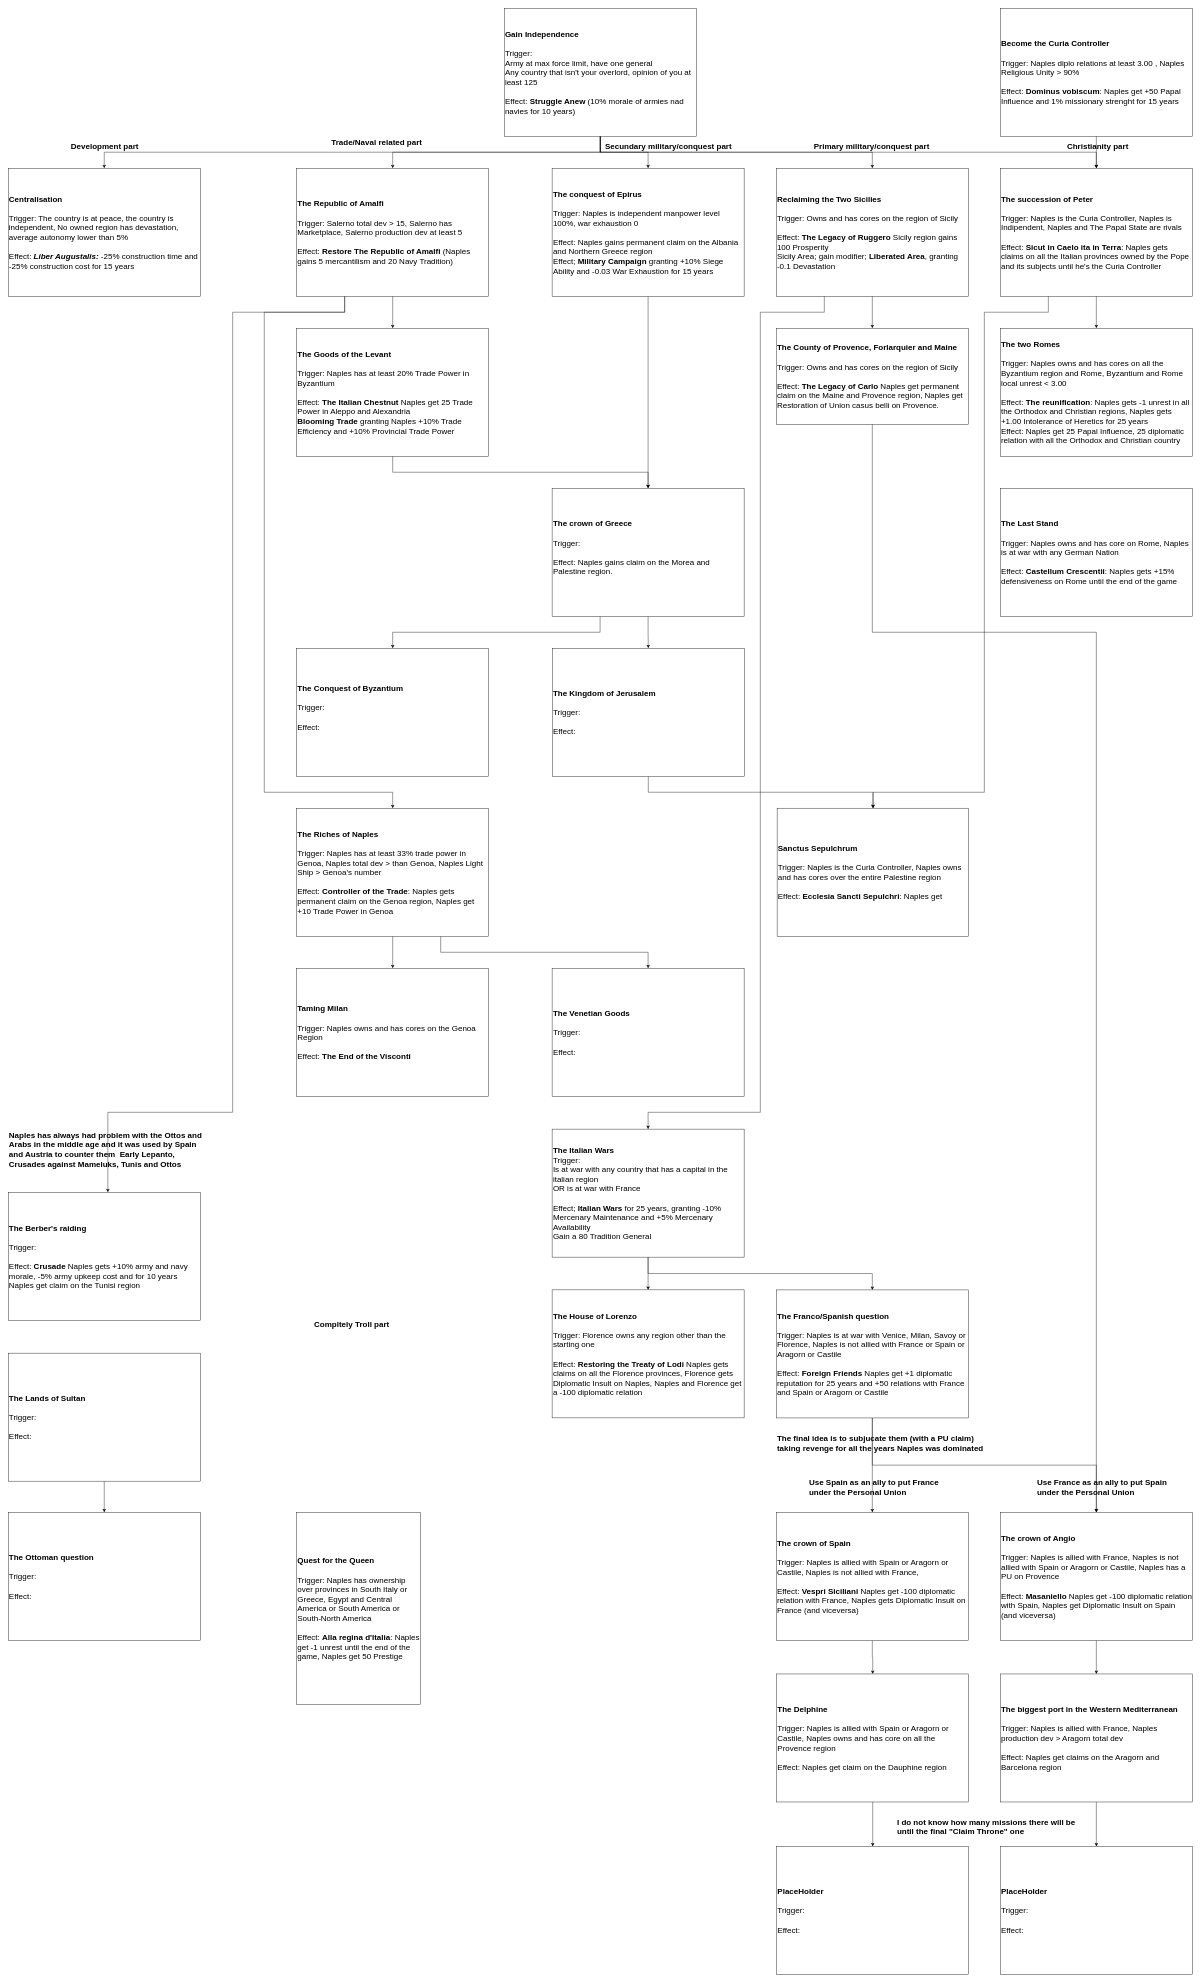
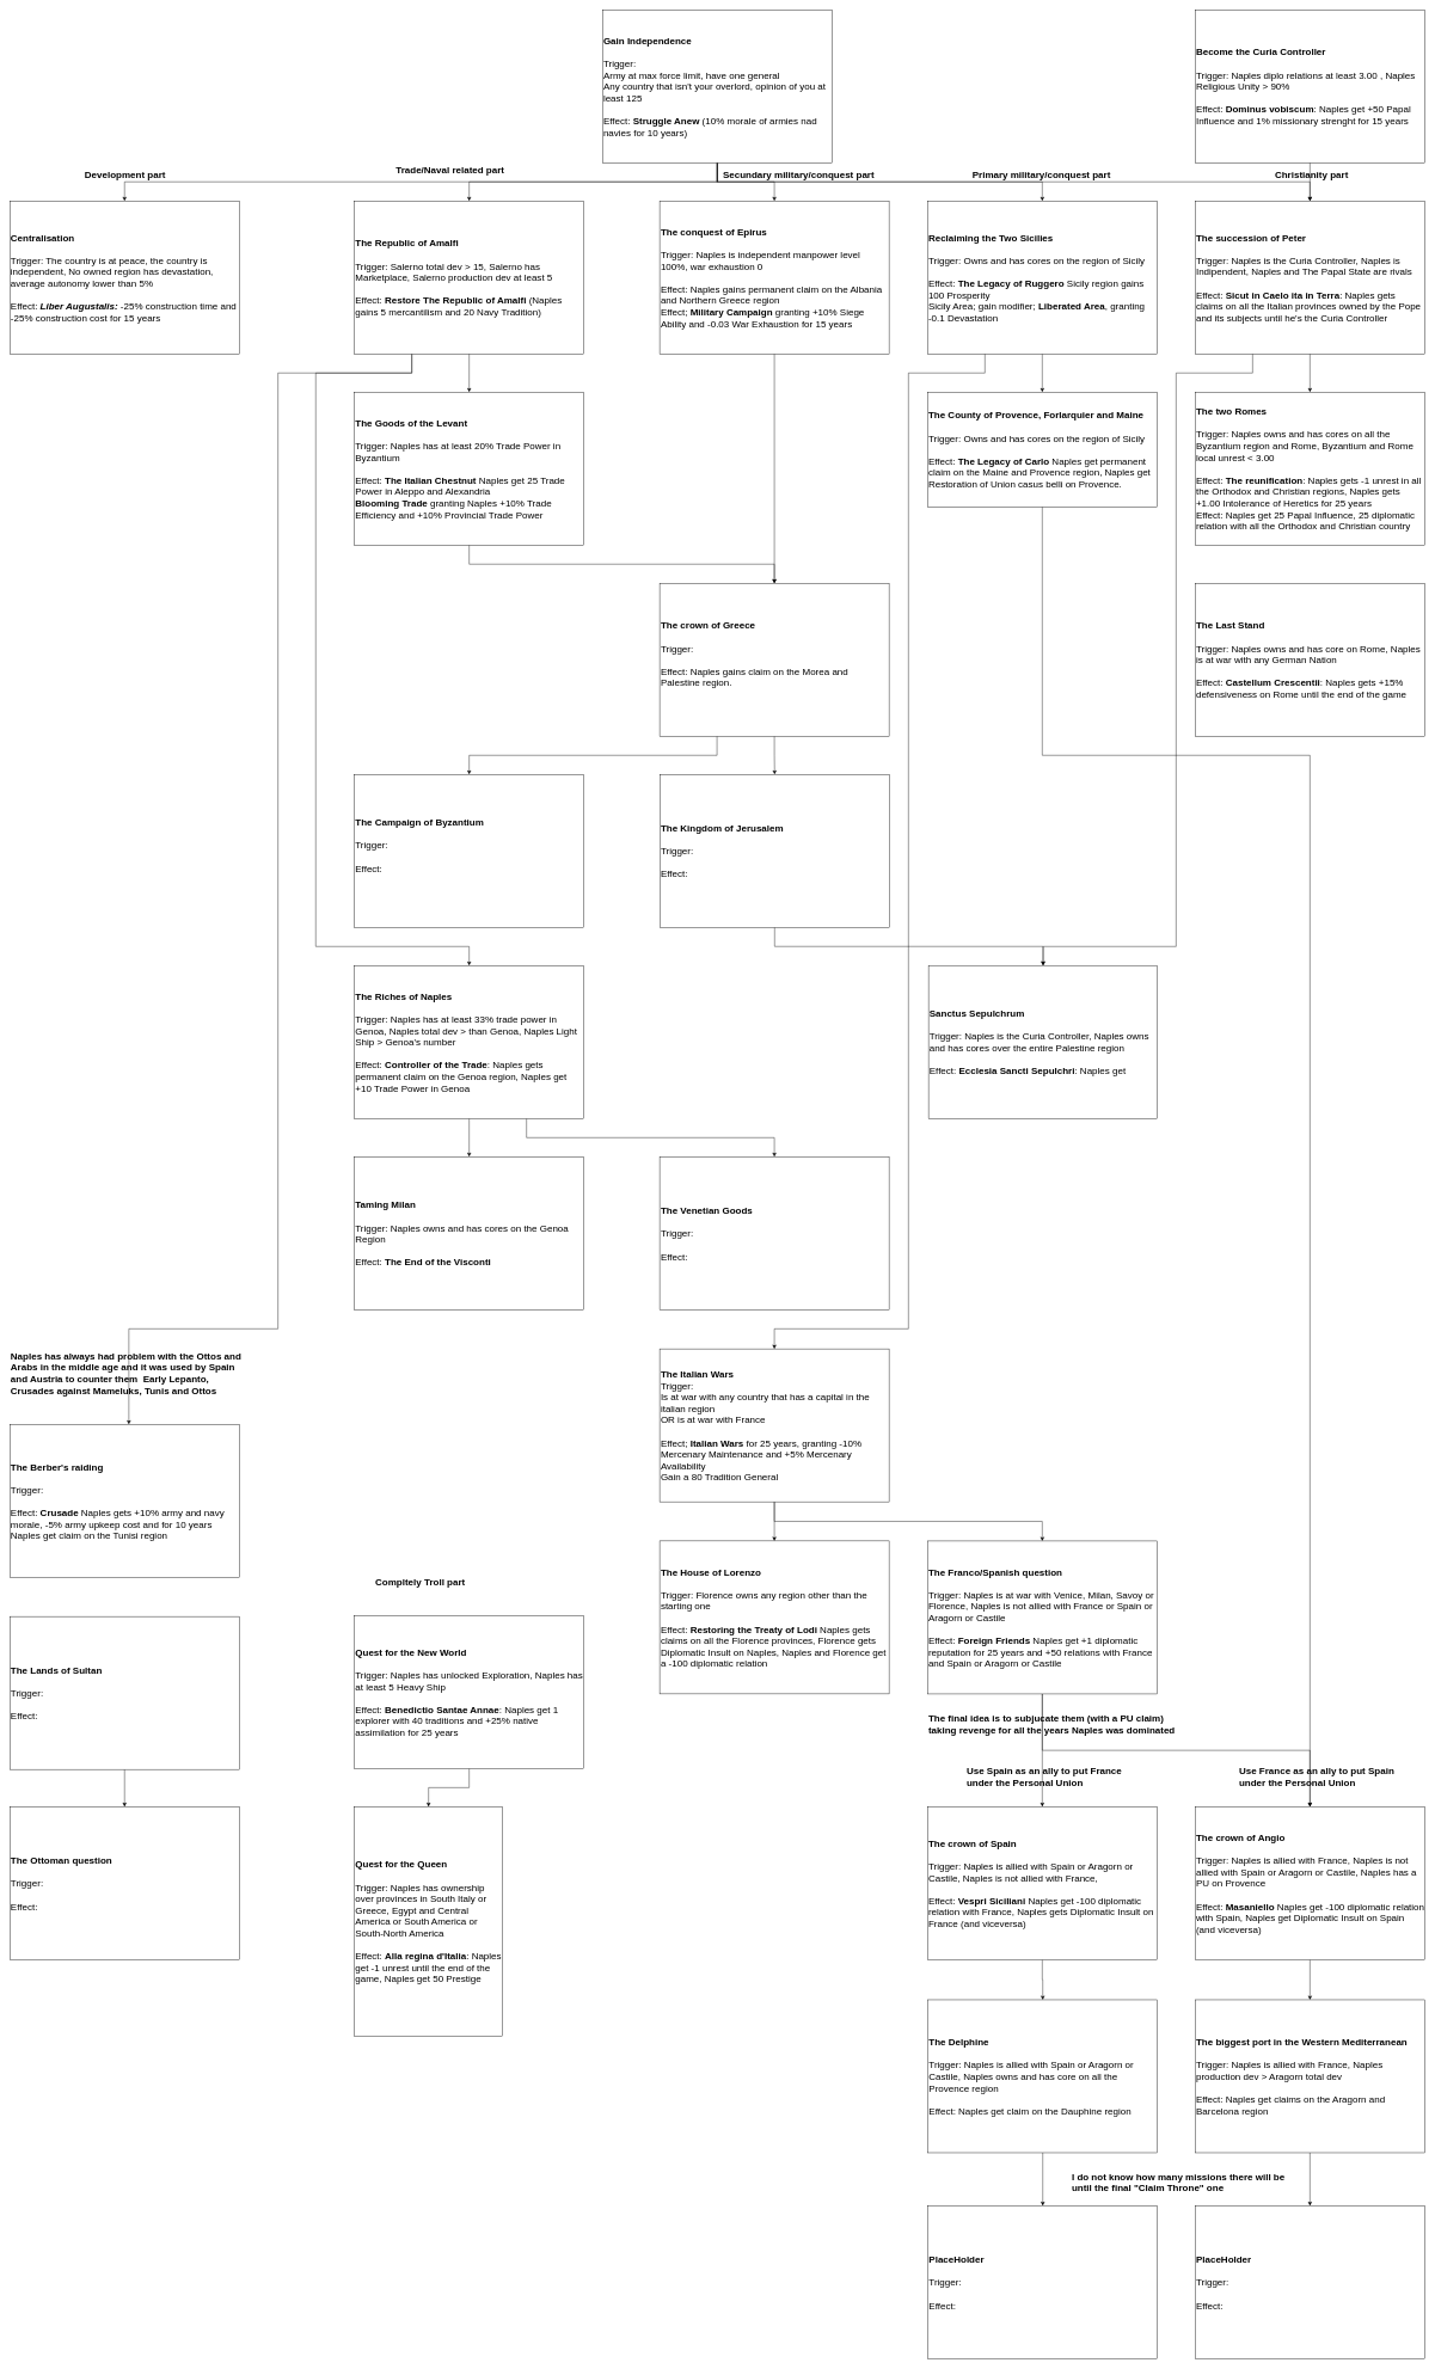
- <mxCell id="51" value="&lt;div style=&quot;font-size: 20px&quot;&gt;&lt;b style=&quot;font-size: 20px&quot;&gt;The Conquest of Byzantium&lt;/b&gt;&lt;br style=&quot;font-size: 20px&quot;&gt;&lt;/div&gt;&lt;div style=&quot;font-size: 20px&quot;&gt;&lt;font style=&quot;font-size: 20px&quot;&gt;&lt;br style=&quot;font-size: 20px&quot;&gt;&lt;/font&gt;&lt;/div&gt;&lt;div style=&quot;font-size: 20px&quot;&gt;&lt;font style=&quot;font-size: 20px&quot;&gt;Trigger: &lt;br style=&quot;font-size: 20px&quot;&gt;&lt;/font&gt;&lt;/div&gt;&lt;div style=&quot;font-size: 20px&quot;&gt;&lt;font style=&quot;font-size: 20px&quot;&gt;&lt;br style=&quot;font-size: 20px&quot;&gt;&lt;/font&gt;&lt;/div&gt;&lt;div style=&quot;font-size: 20px&quot;&gt;&lt;font style=&quot;font-size: 20px&quot;&gt;Effect:&lt;br style=&quot;font-size: 20px&quot;&gt;&lt;/font&gt;&lt;/div&gt;&lt;div style=&quot;font-size: 20px&quot;&gt;&lt;font style=&quot;font-size: 20px&quot;&gt;&lt;br&gt;&lt;/font&gt;&lt;/div&gt;" style="rounded=0;whiteSpace=wrap;html=1;align=left;fontSize=20;" parent="1" vertex="1"><mxGeometry x="741" y="1620" width="480" height="320" as="geometry" /></mxCell>
+ <mxCell id="51" value="&lt;div style=&quot;font-size: 20px&quot;&gt;&lt;b style=&quot;font-size: 20px&quot;&gt;The Campaign of Byzantium&lt;/b&gt;&lt;br style=&quot;font-size: 20px&quot;&gt;&lt;/div&gt;&lt;div style=&quot;font-size: 20px&quot;&gt;&lt;font style=&quot;font-size: 20px&quot;&gt;&lt;br style=&quot;font-size: 20px&quot;&gt;&lt;/font&gt;&lt;/div&gt;&lt;div style=&quot;font-size: 20px&quot;&gt;&lt;font style=&quot;font-size: 20px&quot;&gt;Trigger: &lt;br style=&quot;font-size: 20px&quot;&gt;&lt;/font&gt;&lt;/div&gt;&lt;div style=&quot;font-size: 20px&quot;&gt;&lt;font style=&quot;font-size: 20px&quot;&gt;&lt;br style=&quot;font-size: 20px&quot;&gt;&lt;/font&gt;&lt;/div&gt;&lt;div style=&quot;font-size: 20px&quot;&gt;&lt;font style=&quot;font-size: 20px&quot;&gt;Effect:&lt;br style=&quot;font-size: 20px&quot;&gt;&lt;/font&gt;&lt;/div&gt;&lt;div style=&quot;font-size: 20px&quot;&gt;&lt;font style=&quot;font-size: 20px&quot;&gt;&lt;br&gt;&lt;/font&gt;&lt;/div&gt;" style="rounded=0;whiteSpace=wrap;html=1;align=left;fontSize=20;" parent="1" vertex="1"><mxGeometry x="741" y="1620" width="480" height="320" as="geometry" /></mxCell>
+ <mxCell id="61" value="&lt;div style=&quot;font-size: 20px&quot;&gt;&lt;b&gt;Quest for the New World&lt;/b&gt;&lt;br style=&quot;font-size: 20px&quot;&gt;&lt;/div&gt;&lt;div style=&quot;font-size: 20px&quot;&gt;&lt;font style=&quot;font-size: 20px&quot;&gt;&lt;br style=&quot;font-size: 20px&quot;&gt;&lt;/font&gt;&lt;/div&gt;&lt;div style=&quot;font-size: 20px&quot;&gt;&lt;font style=&quot;font-size: 20px&quot;&gt;Trigger: Naples has unlocked Exploration, Naples has at least 5 Heavy Ship&lt;/font&gt;&lt;/div&gt;&lt;div style=&quot;font-size: 20px&quot;&gt;&lt;font style=&quot;font-size: 20px&quot;&gt;&lt;br&gt;&lt;/font&gt;&lt;/div&gt;&lt;font style=&quot;font-size: 20px&quot;&gt;Effect: &lt;strong&gt;Benedictio Santae Annae&lt;/strong&gt;: Naples get 1 explorer with 40 traditions and +25% native assimilation for 25 years&lt;/font&gt;" style="rounded=0;whiteSpace=wrap;html=1;align=left;fontSize=20;" parent="1" vertex="1"><mxGeometry x="741" y="3380.048" width="480" height="320" as="geometry" /></mxCell>
+ <mxCell id="60" value="" style="edgeStyle=orthogonalEdgeStyle;rounded=0;orthogonalLoop=1;jettySize=auto;html=1;" parent="1" source="61" target="62" edge="1"><mxGeometry relative="1" as="geometry" /></mxCell>
